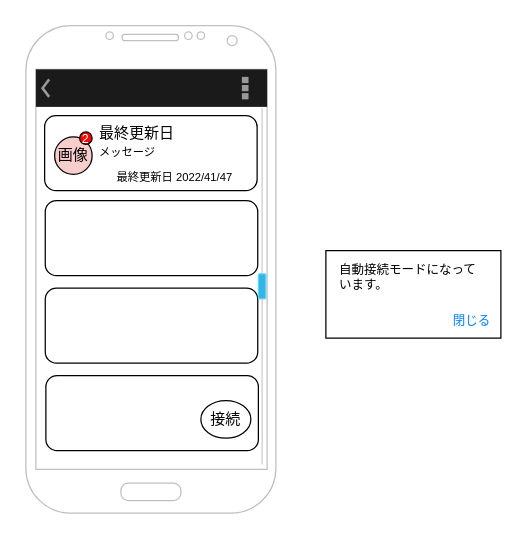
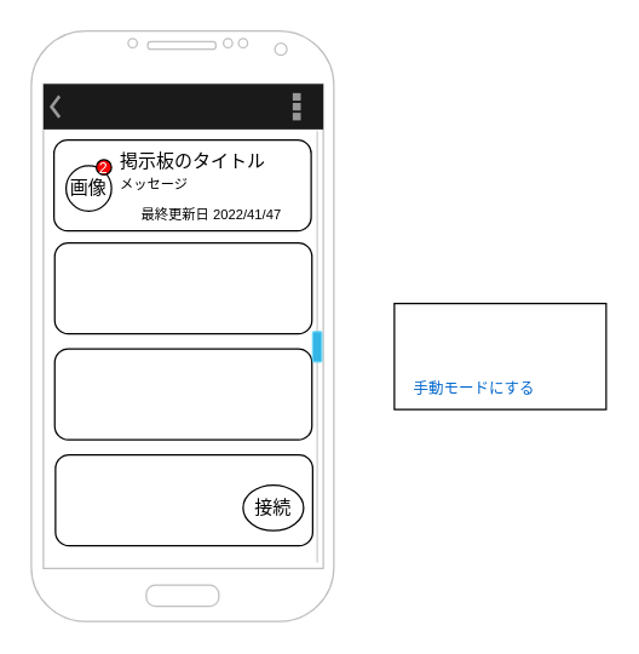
- <mxCell id="10" value="&lt;font style=&quot;font-size: 12px;&quot;&gt;最終更新日&lt;/font&gt;" style="text;html=1;strokeColor=none;fillColor=none;align=left;verticalAlign=middle;whiteSpace=wrap;rounded=0;fontSize=10;" vertex="1" parent="1"><mxGeometry x="77" y="101" width="110" height="10" as="geometry" /></mxCell>
+ <mxCell id="10" value="&lt;font style=&quot;font-size: 12px;&quot;&gt;掲示板のタイトル&lt;/font&gt;" style="text;html=1;strokeColor=none;fillColor=none;align=left;verticalAlign=middle;whiteSpace=wrap;rounded=0;fontSize=10;" vertex="1" parent="1"><mxGeometry x="77" y="101" width="110" height="10" as="geometry" /></mxCell>
- <mxCell id="13" value="画像" style="ellipse;whiteSpace=wrap;html=1;aspect=fixed;fillColor=#f8cecc;" vertex="1" parent="1"><mxGeometry x="43" y="109" width="30" height="30" as="geometry" /></mxCell>
+ <mxCell id="13" value="画像" style="ellipse;whiteSpace=wrap;html=1;aspect=fixed;" vertex="1" parent="1"><mxGeometry x="43" y="109" width="30" height="30" as="geometry" /></mxCell>
- <mxCell id="17" value="自動接続モードになっています。" style="text;html=1;strokeColor=none;fillColor=none;align=left;verticalAlign=middle;whiteSpace=wrap;rounded=0;fontSize=10;fontColor=#000000;" vertex="1" parent="1"><mxGeometry x="269" y="206" width="120" height="30" as="geometry" /></mxCell>
+ <mxCell id="16" value="&lt;span style=&quot;text-align: left;&quot;&gt;手動モードにする&lt;/span&gt;" style="text;html=1;strokeColor=none;fillColor=none;align=center;verticalAlign=middle;whiteSpace=wrap;rounded=0;fontSize=10;fontColor=#0066CC;" vertex="1" parent="1"><mxGeometry x="268" y="250" width="90" height="12" as="geometry" /></mxCell>
- <mxCell id="18" value="閉じる" style="text;html=1;strokeColor=none;fillColor=none;align=center;verticalAlign=middle;whiteSpace=wrap;rounded=0;fontSize=10;fontColor=#007FFF;" vertex="1" parent="1"><mxGeometry x="360" y="250" width="34" height="12" as="geometry" /></mxCell>
